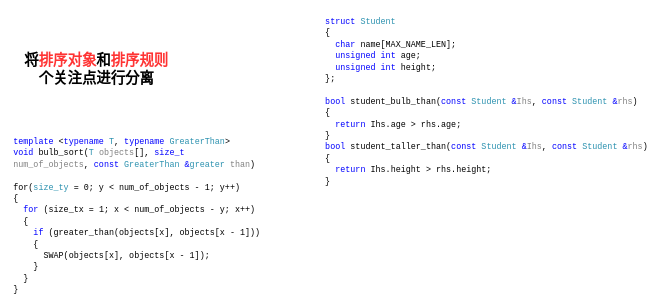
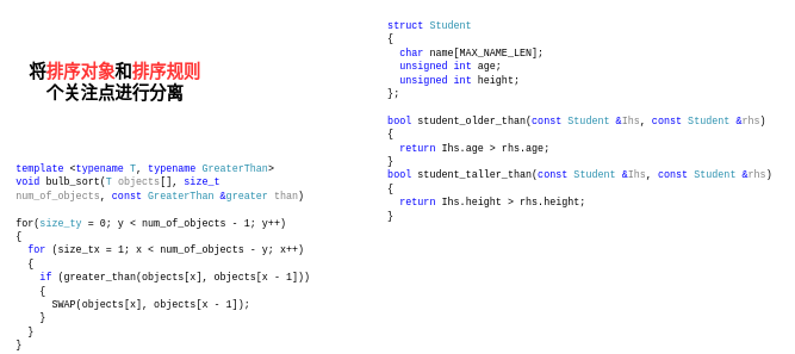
- <mxCell id="3" value="&lt;div style=&quot;color: rgb(0 , 0 , 0) ; background-color: rgb(255 , 255 , 255) ; font-family: &amp;#34;consolas&amp;#34; , &amp;#34;courier new&amp;#34; , monospace ; font-weight: normal ; font-size: 14px ; line-height: 19px&quot;&gt;&lt;div style=&quot;font-family: &amp;#34;consolas&amp;#34; , &amp;#34;courier new&amp;#34; , monospace ; line-height: 19px&quot;&gt;&lt;div&gt;&lt;span style=&quot;color: #0000ff&quot;&gt;struct&lt;/span&gt; &lt;span style=&quot;color: #2b91af&quot;&gt;Student&lt;/span&gt;&lt;/div&gt;&lt;div&gt;{&lt;/div&gt;&lt;div&gt;&amp;nbsp; &lt;span style=&quot;color: #0000ff&quot;&gt;char&lt;/span&gt; name[MAX_NAME_LEN];&lt;/div&gt;&lt;div&gt;&amp;nbsp; &lt;span style=&quot;color: #0000ff&quot;&gt;unsigned&lt;/span&gt; &lt;span style=&quot;color: #0000ff&quot;&gt;int&lt;/span&gt; age;&lt;/div&gt;&lt;div&gt;&amp;nbsp; &lt;span style=&quot;color: #0000ff&quot;&gt;unsigned&lt;/span&gt; &lt;span style=&quot;color: #0000ff&quot;&gt;int&lt;/span&gt; height;&lt;/div&gt;&lt;div&gt;};&lt;/div&gt;&lt;br&gt;&lt;div&gt;&lt;span style=&quot;color: #0000ff&quot;&gt;bool&lt;/span&gt; student_bulb_than(&lt;span style=&quot;color: #0000ff&quot;&gt;const&lt;/span&gt; &lt;span style=&quot;color: #2b91af&quot;&gt;Student&lt;/span&gt; &lt;span style=&quot;color: #0000ff&quot;&gt;&amp;amp;&lt;/span&gt;&lt;span style=&quot;color: #808080&quot;&gt;Ihs&lt;/span&gt;, &lt;span style=&quot;color: #0000ff&quot;&gt;const&lt;/span&gt; &lt;span style=&quot;color: #2b91af&quot;&gt;Student&lt;/span&gt; &lt;span style=&quot;color: #0000ff&quot;&gt;&amp;amp;&lt;/span&gt;&lt;span style=&quot;color: #808080&quot;&gt;rhs&lt;/span&gt;)&lt;/div&gt;&lt;div&gt;{&lt;/div&gt;&lt;div&gt;&amp;nbsp; &lt;span style=&quot;color: #0000ff&quot;&gt;return&lt;/span&gt; Ihs.age &amp;gt; rhs.age;&lt;/div&gt;&lt;div&gt;}&lt;/div&gt;&lt;div&gt;&lt;span style=&quot;color: #0000ff&quot;&gt;bool&lt;/span&gt; student_taller_than(&lt;span style=&quot;color: #0000ff&quot;&gt;const&lt;/span&gt; &lt;span style=&quot;color: #2b91af&quot;&gt;Student&lt;/span&gt; &lt;span style=&quot;color: #0000ff&quot;&gt;&amp;amp;&lt;/span&gt;&lt;span style=&quot;color: #808080&quot;&gt;Ihs&lt;/span&gt;, &lt;span style=&quot;color: #0000ff&quot;&gt;const&lt;/span&gt; &lt;span style=&quot;color: #2b91af&quot;&gt;Student&lt;/span&gt; &lt;span style=&quot;color: #0000ff&quot;&gt;&amp;amp;&lt;/span&gt;&lt;span style=&quot;color: #808080&quot;&gt;rhs&lt;/span&gt;)&lt;/div&gt;&lt;div&gt;{&lt;/div&gt;&lt;div&gt;&amp;nbsp; &lt;span style=&quot;color: #0000ff&quot;&gt;return&lt;/span&gt; Ihs.height &amp;gt; rhs.height;&lt;/div&gt;&lt;div&gt;}&lt;/div&gt;&lt;/div&gt;&lt;/div&gt;" style="text;whiteSpace=wrap;html=1;" vertex="1" parent="1"><mxGeometry x="540" y="20" width="550" height="180" as="geometry" /></mxCell>
+ <mxCell id="3" value="&lt;div style=&quot;color: rgb(0 , 0 , 0) ; background-color: rgb(255 , 255 , 255) ; font-family: &amp;#34;consolas&amp;#34; , &amp;#34;courier new&amp;#34; , monospace ; font-weight: normal ; font-size: 14px ; line-height: 19px&quot;&gt;&lt;div style=&quot;font-family: &amp;#34;consolas&amp;#34; , &amp;#34;courier new&amp;#34; , monospace ; line-height: 19px&quot;&gt;&lt;div&gt;&lt;span style=&quot;color: #0000ff&quot;&gt;struct&lt;/span&gt; &lt;span style=&quot;color: #2b91af&quot;&gt;Student&lt;/span&gt;&lt;/div&gt;&lt;div&gt;{&lt;/div&gt;&lt;div&gt;&amp;nbsp; &lt;span style=&quot;color: #0000ff&quot;&gt;char&lt;/span&gt; name[MAX_NAME_LEN];&lt;/div&gt;&lt;div&gt;&amp;nbsp; &lt;span style=&quot;color: #0000ff&quot;&gt;unsigned&lt;/span&gt; &lt;span style=&quot;color: #0000ff&quot;&gt;int&lt;/span&gt; age;&lt;/div&gt;&lt;div&gt;&amp;nbsp; &lt;span style=&quot;color: #0000ff&quot;&gt;unsigned&lt;/span&gt; &lt;span style=&quot;color: #0000ff&quot;&gt;int&lt;/span&gt; height;&lt;/div&gt;&lt;div&gt;};&lt;/div&gt;&lt;br&gt;&lt;div&gt;&lt;span style=&quot;color: #0000ff&quot;&gt;bool&lt;/span&gt; student_older_than(&lt;span style=&quot;color: #0000ff&quot;&gt;const&lt;/span&gt; &lt;span style=&quot;color: #2b91af&quot;&gt;Student&lt;/span&gt; &lt;span style=&quot;color: #0000ff&quot;&gt;&amp;amp;&lt;/span&gt;&lt;span style=&quot;color: #808080&quot;&gt;Ihs&lt;/span&gt;, &lt;span style=&quot;color: #0000ff&quot;&gt;const&lt;/span&gt; &lt;span style=&quot;color: #2b91af&quot;&gt;Student&lt;/span&gt; &lt;span style=&quot;color: #0000ff&quot;&gt;&amp;amp;&lt;/span&gt;&lt;span style=&quot;color: #808080&quot;&gt;rhs&lt;/span&gt;)&lt;/div&gt;&lt;div&gt;{&lt;/div&gt;&lt;div&gt;&amp;nbsp; &lt;span style=&quot;color: #0000ff&quot;&gt;return&lt;/span&gt; Ihs.age &amp;gt; rhs.age;&lt;/div&gt;&lt;div&gt;}&lt;/div&gt;&lt;div&gt;&lt;span style=&quot;color: #0000ff&quot;&gt;bool&lt;/span&gt; student_taller_than(&lt;span style=&quot;color: #0000ff&quot;&gt;const&lt;/span&gt; &lt;span style=&quot;color: #2b91af&quot;&gt;Student&lt;/span&gt; &lt;span style=&quot;color: #0000ff&quot;&gt;&amp;amp;&lt;/span&gt;&lt;span style=&quot;color: #808080&quot;&gt;Ihs&lt;/span&gt;, &lt;span style=&quot;color: #0000ff&quot;&gt;const&lt;/span&gt; &lt;span style=&quot;color: #2b91af&quot;&gt;Student&lt;/span&gt; &lt;span style=&quot;color: #0000ff&quot;&gt;&amp;amp;&lt;/span&gt;&lt;span style=&quot;color: #808080&quot;&gt;rhs&lt;/span&gt;)&lt;/div&gt;&lt;div&gt;{&lt;/div&gt;&lt;div&gt;&amp;nbsp; &lt;span style=&quot;color: #0000ff&quot;&gt;return&lt;/span&gt; Ihs.height &amp;gt; rhs.height;&lt;/div&gt;&lt;div&gt;}&lt;/div&gt;&lt;/div&gt;&lt;/div&gt;" style="text;whiteSpace=wrap;html=1;" vertex="1" parent="1"><mxGeometry x="540" y="20" width="550" height="180" as="geometry" /></mxCell>
